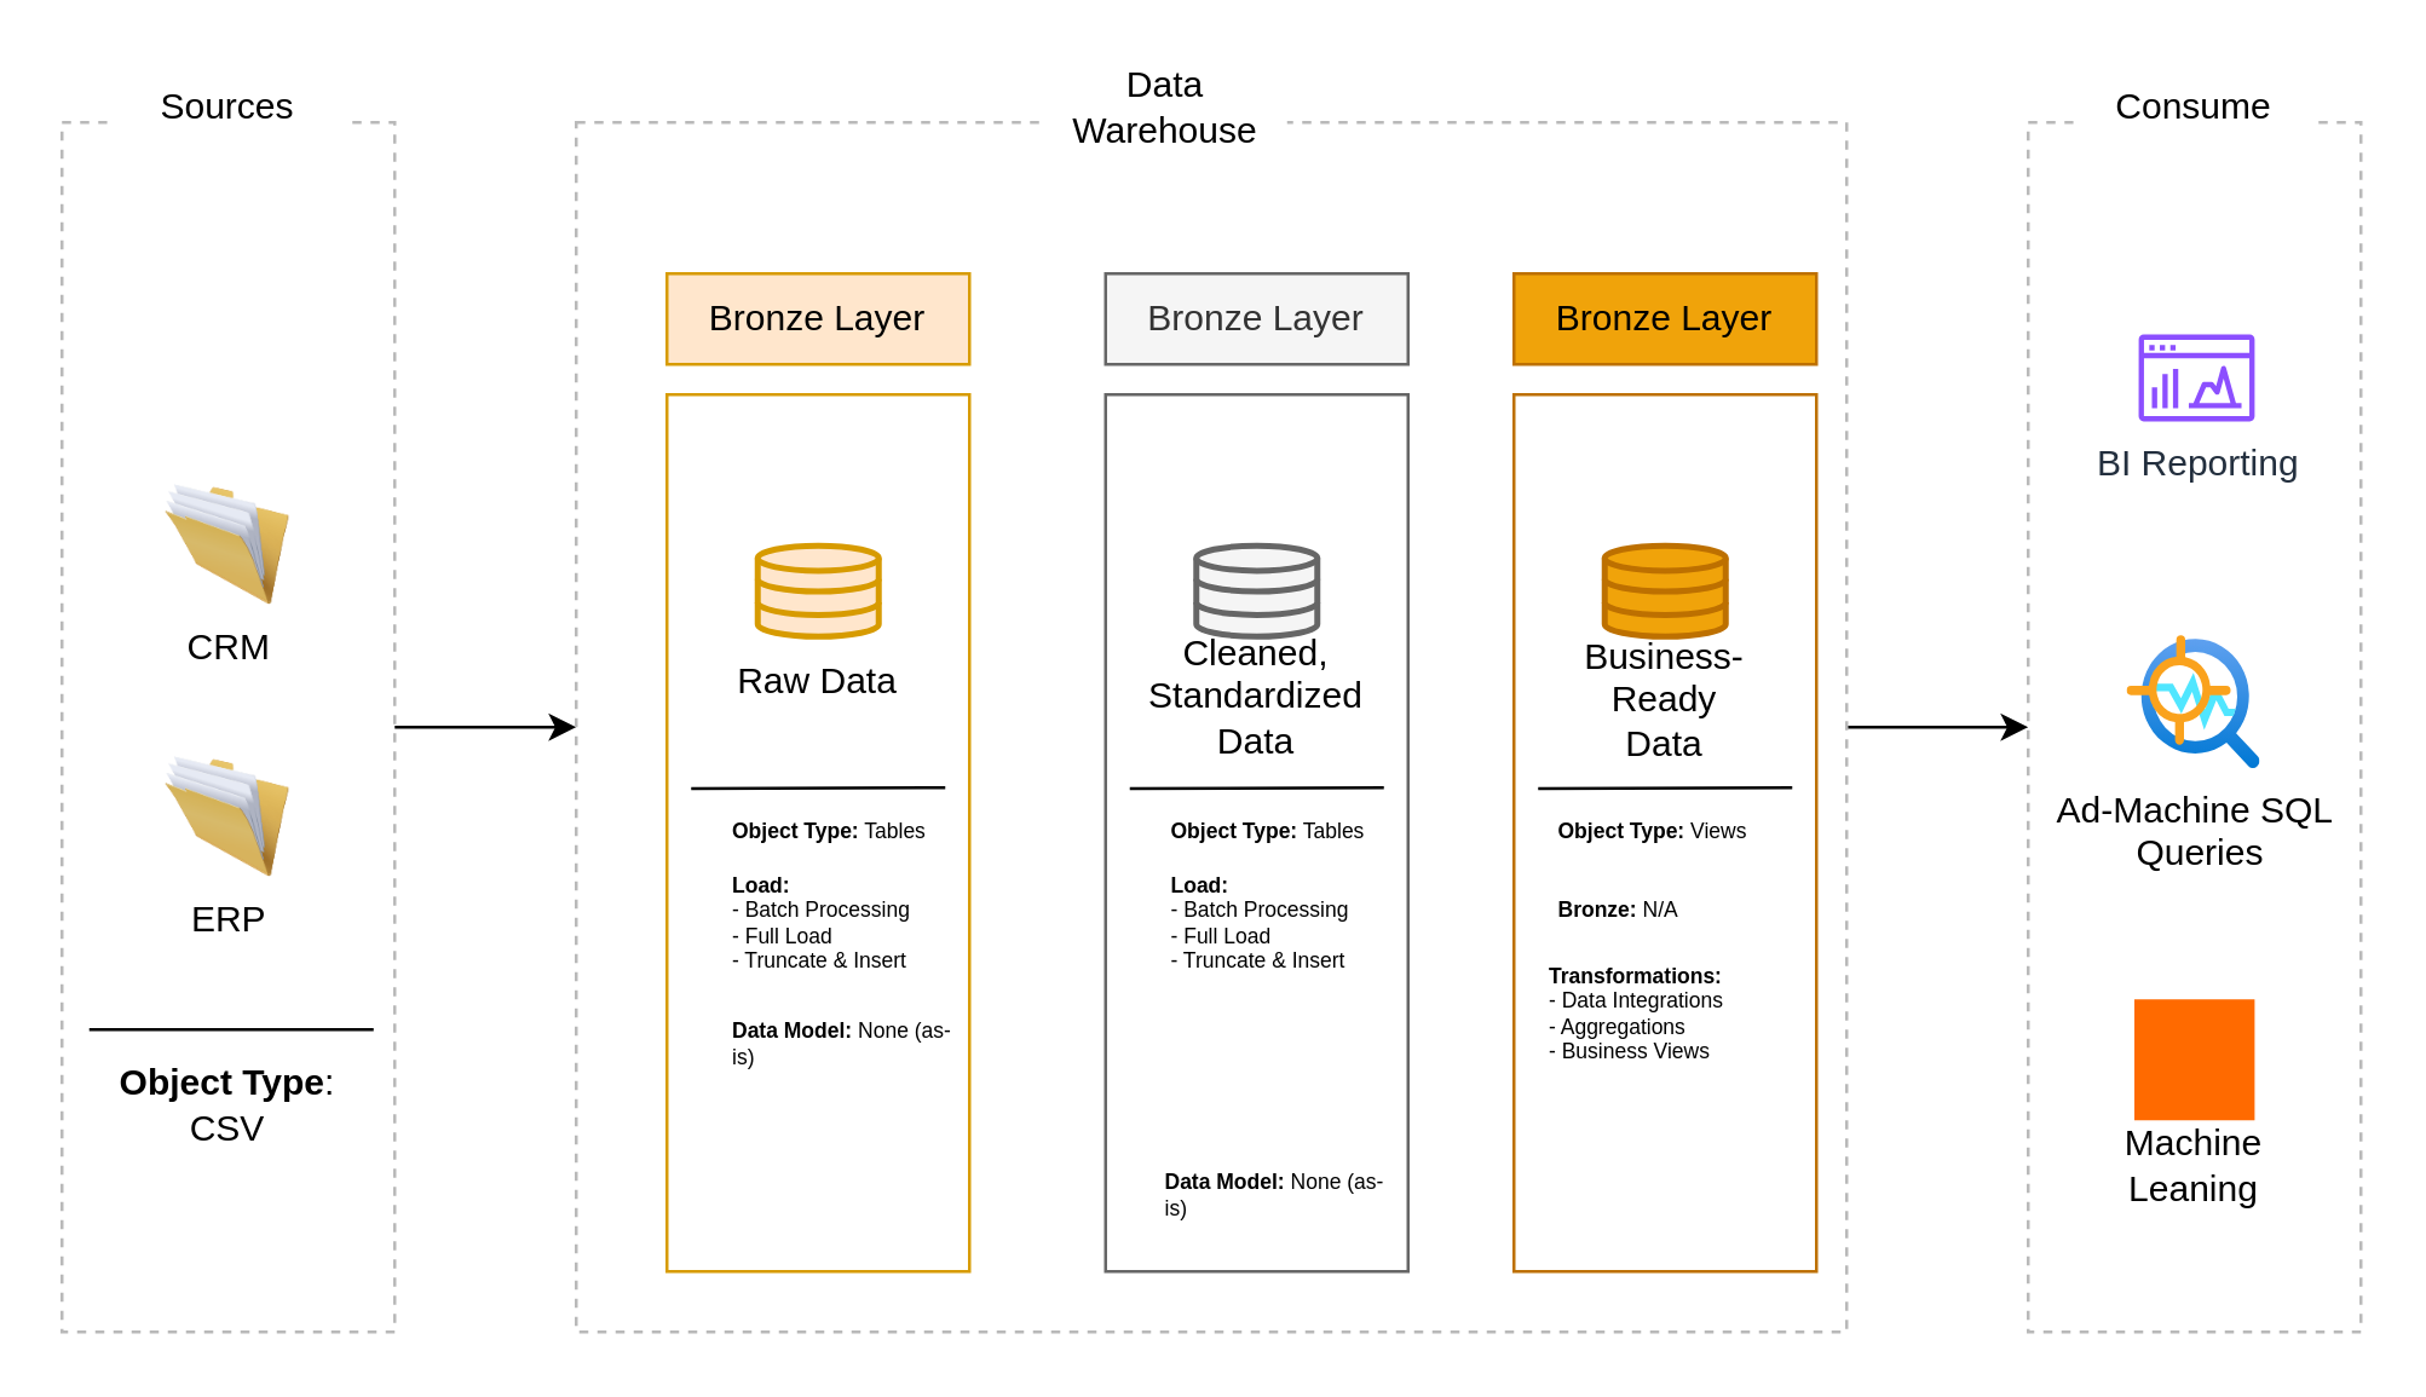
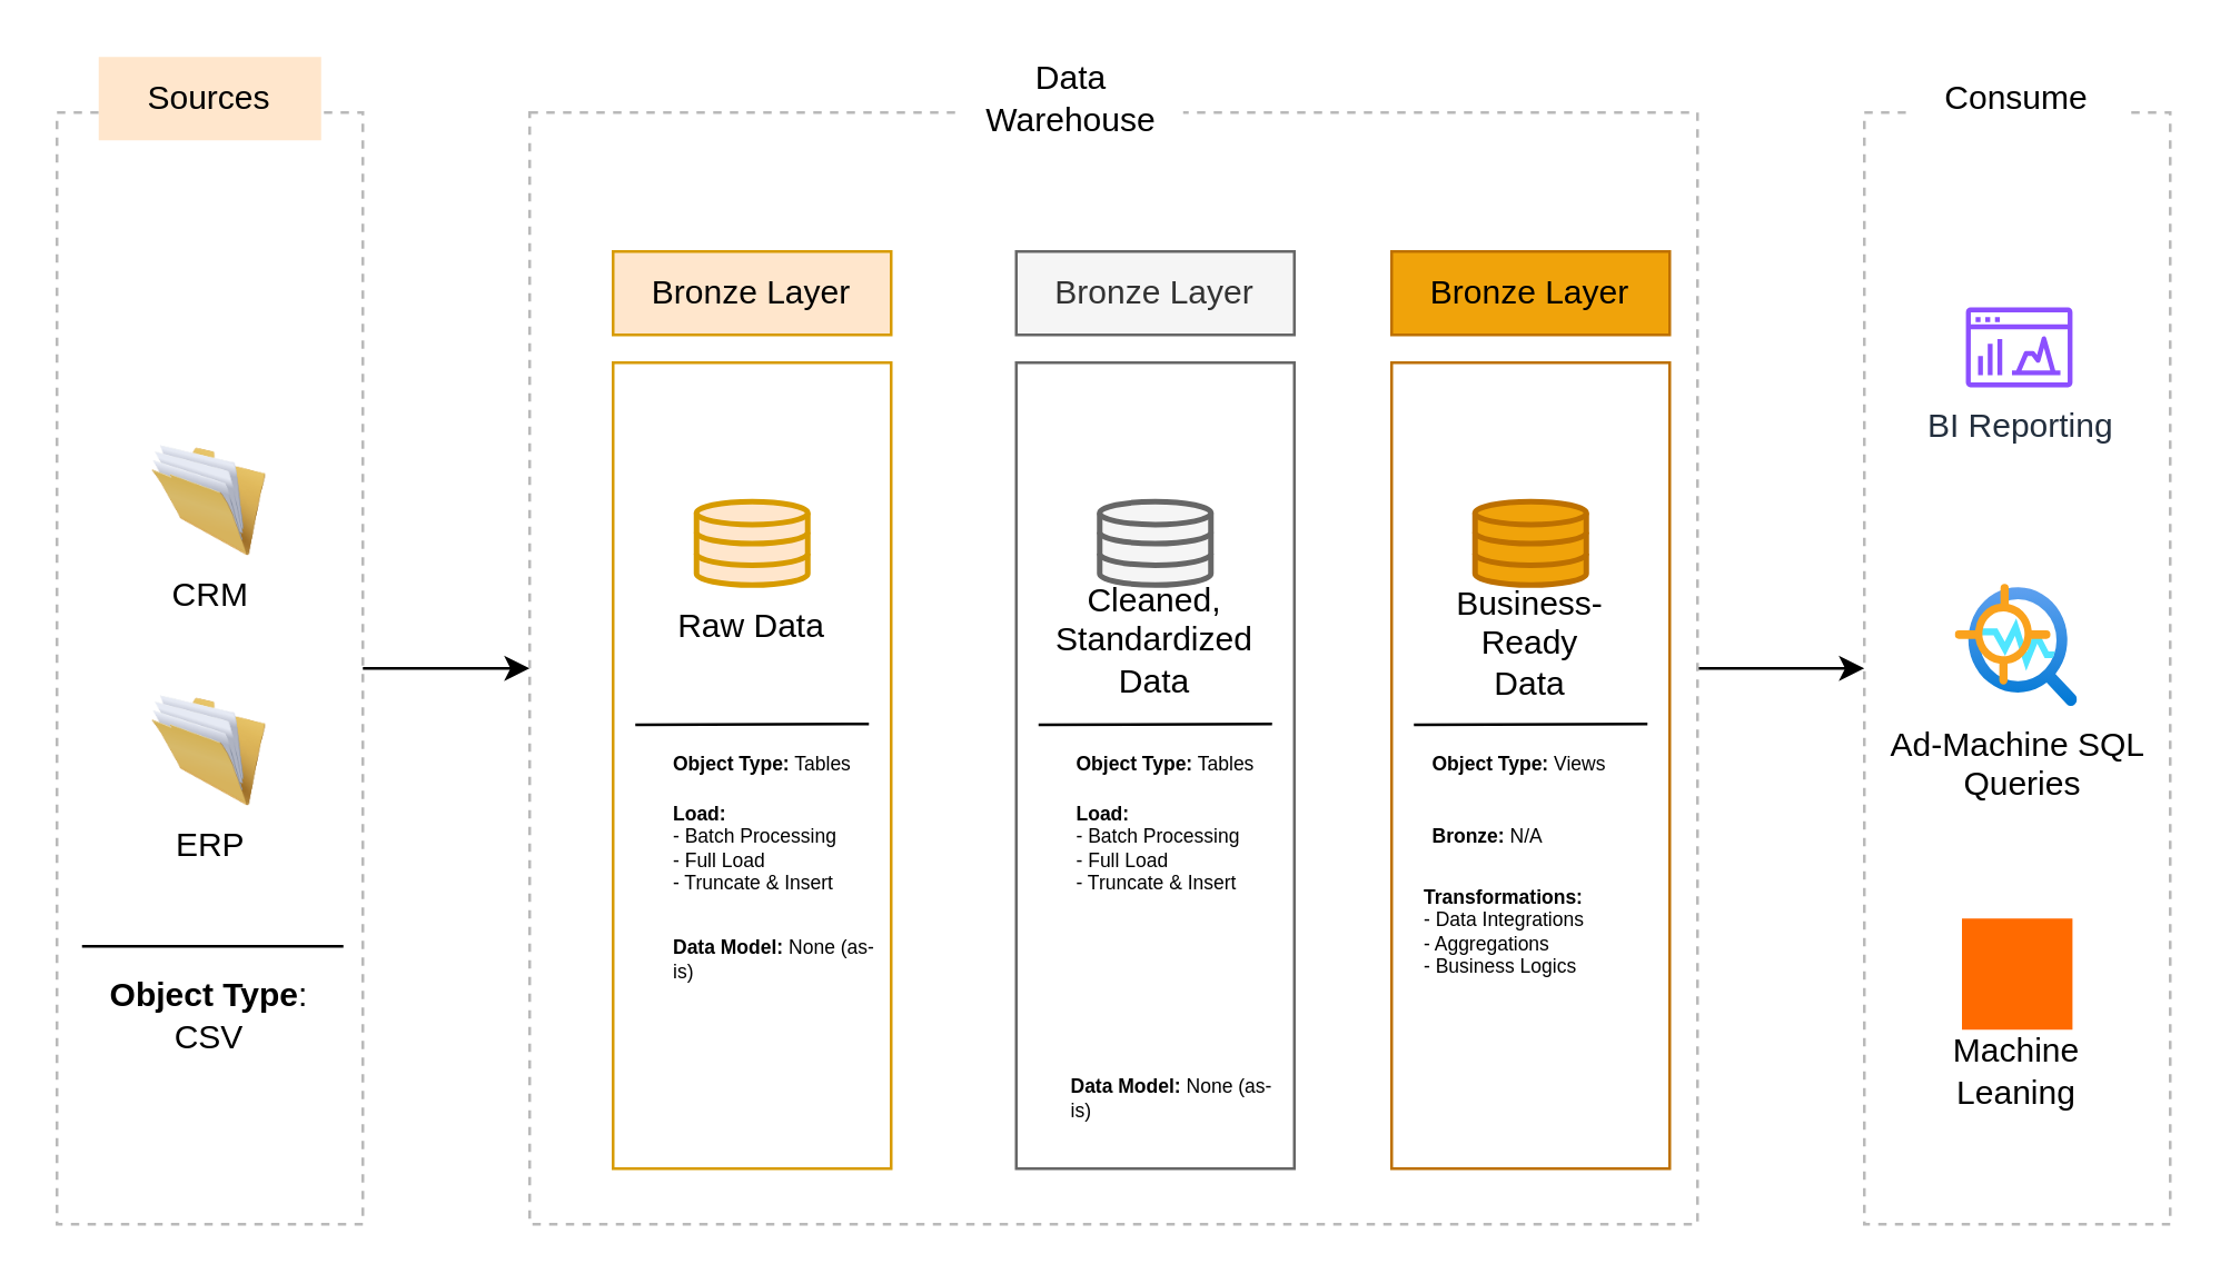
- <mxCell id="4" value="Sources" style="rounded=0;whiteSpace=wrap;html=1;strokeColor=none;" vertex="1" parent="1"><mxGeometry x="35" y="20" width="80" height="30" as="geometry" /></mxCell>
+ <mxCell id="4" value="Sources" style="rounded=0;whiteSpace=wrap;html=1;strokeColor=none;fillColor=#ffe6cc;" vertex="1" parent="1"><mxGeometry x="35" y="20" width="80" height="30" as="geometry" /></mxCell>
- <mxCell id="37" value="&lt;b&gt;Transformations:&amp;nbsp;&lt;/b&gt;&lt;div&gt;- Data Integrations&lt;/div&gt;&lt;div&gt;- Aggregations&lt;/div&gt;&lt;div&gt;- Business Views&lt;/div&gt;" style="text;html=1;align=left;verticalAlign=middle;whiteSpace=wrap;rounded=0;fontSize=7;" vertex="1" parent="1"><mxGeometry x="510" y="320" width="80" height="30" as="geometry" /></mxCell>
+ <mxCell id="37" value="&lt;b&gt;Transformations:&amp;nbsp;&lt;/b&gt;&lt;div&gt;- Data Integrations&lt;/div&gt;&lt;div&gt;- Aggregations&lt;/div&gt;&lt;div&gt;- Business Logics&lt;/div&gt;" style="text;html=1;align=left;verticalAlign=middle;whiteSpace=wrap;rounded=0;fontSize=7;" vertex="1" parent="1"><mxGeometry x="510" y="320" width="80" height="30" as="geometry" /></mxCell>
